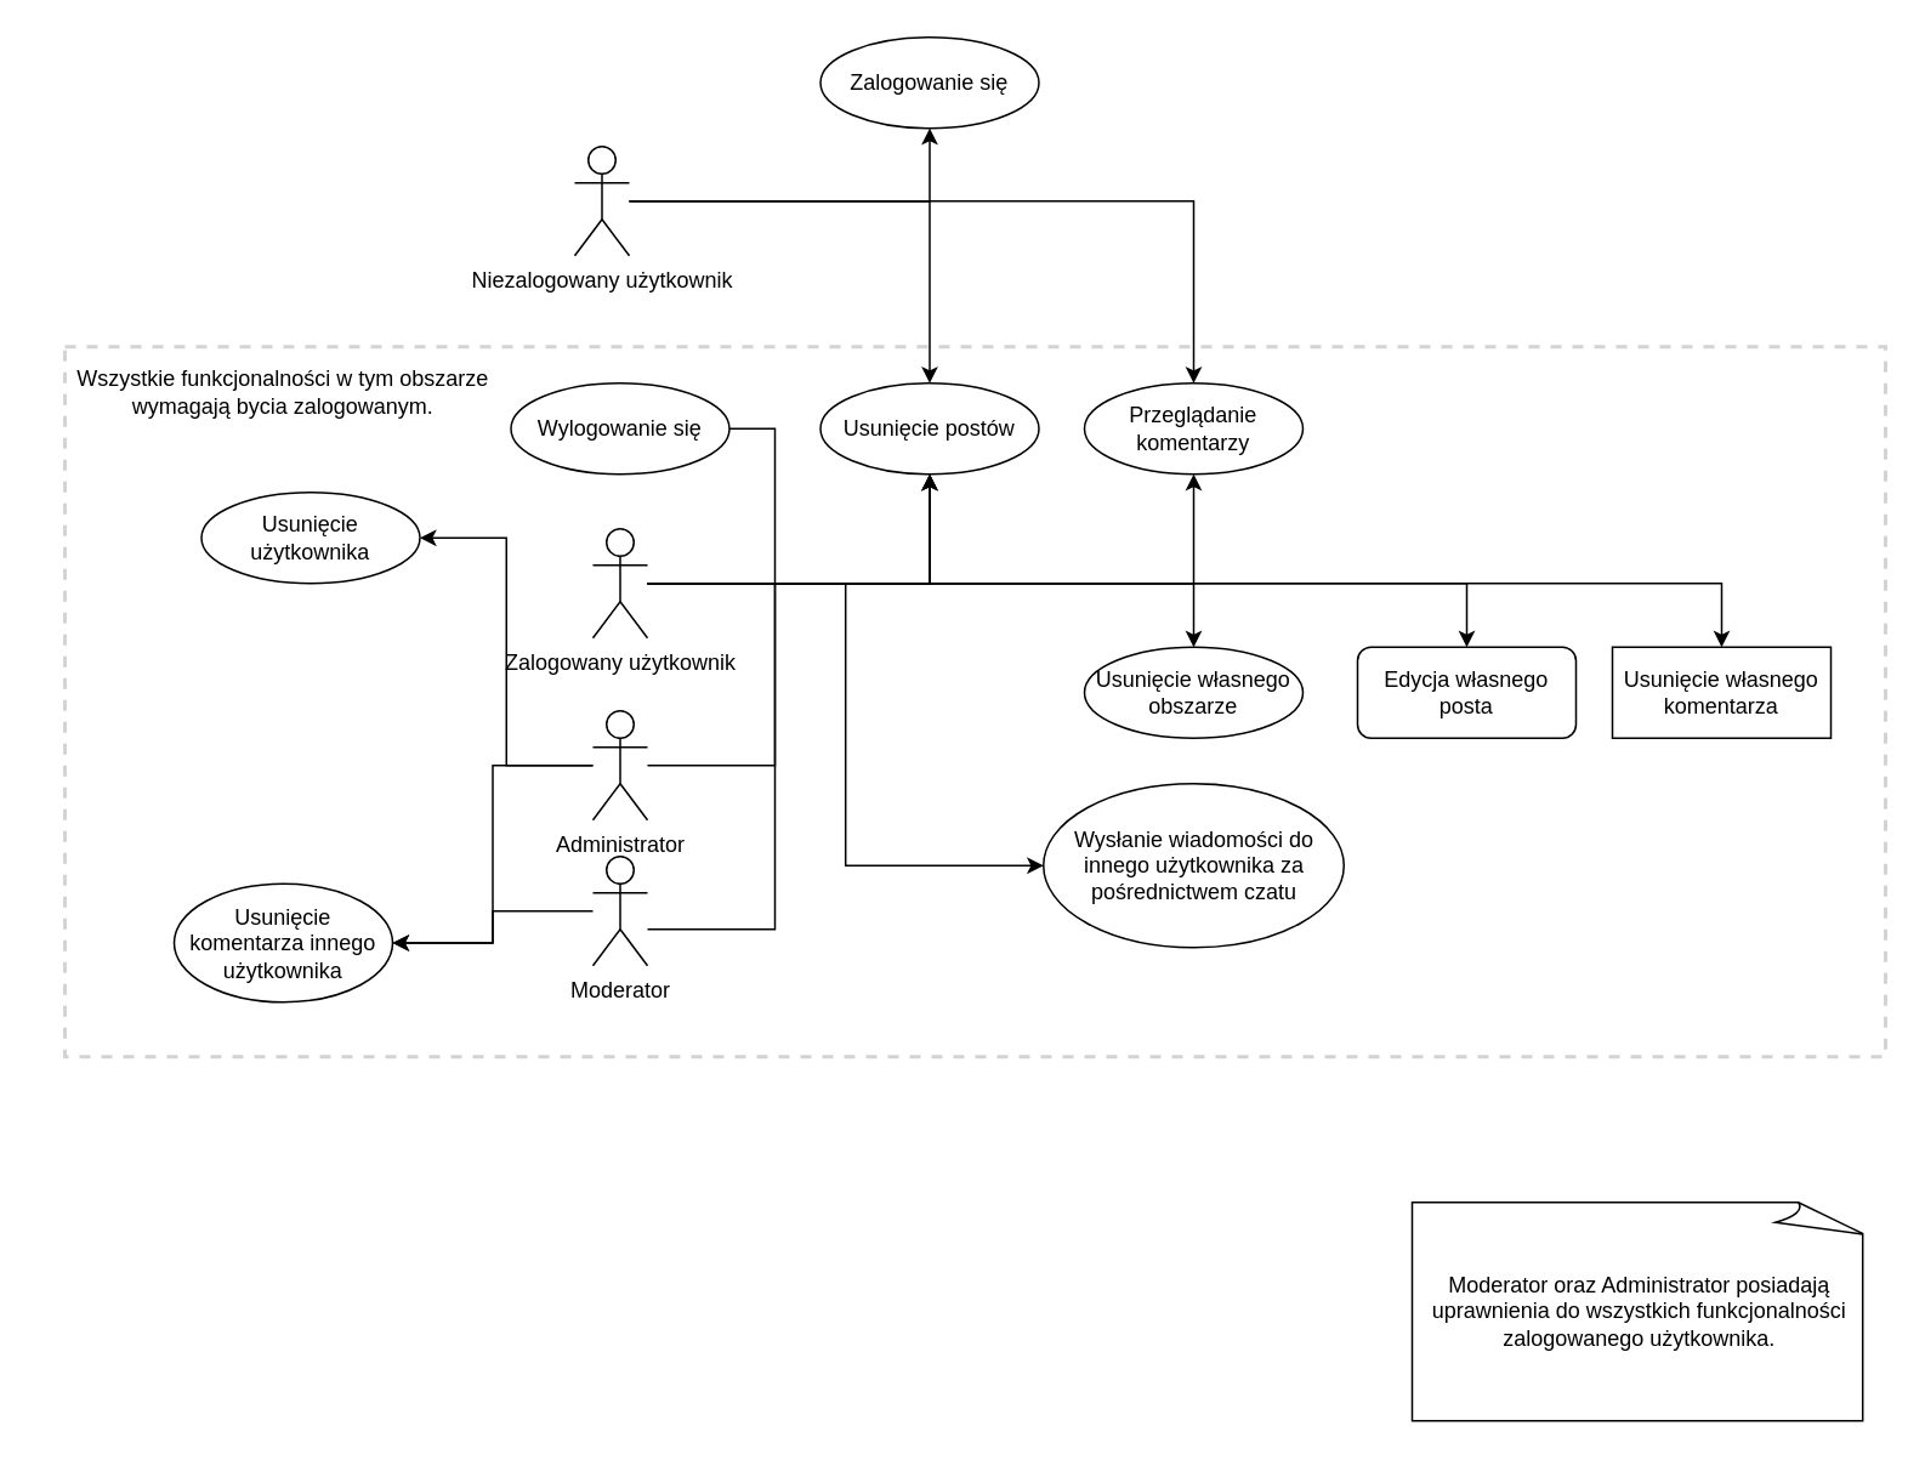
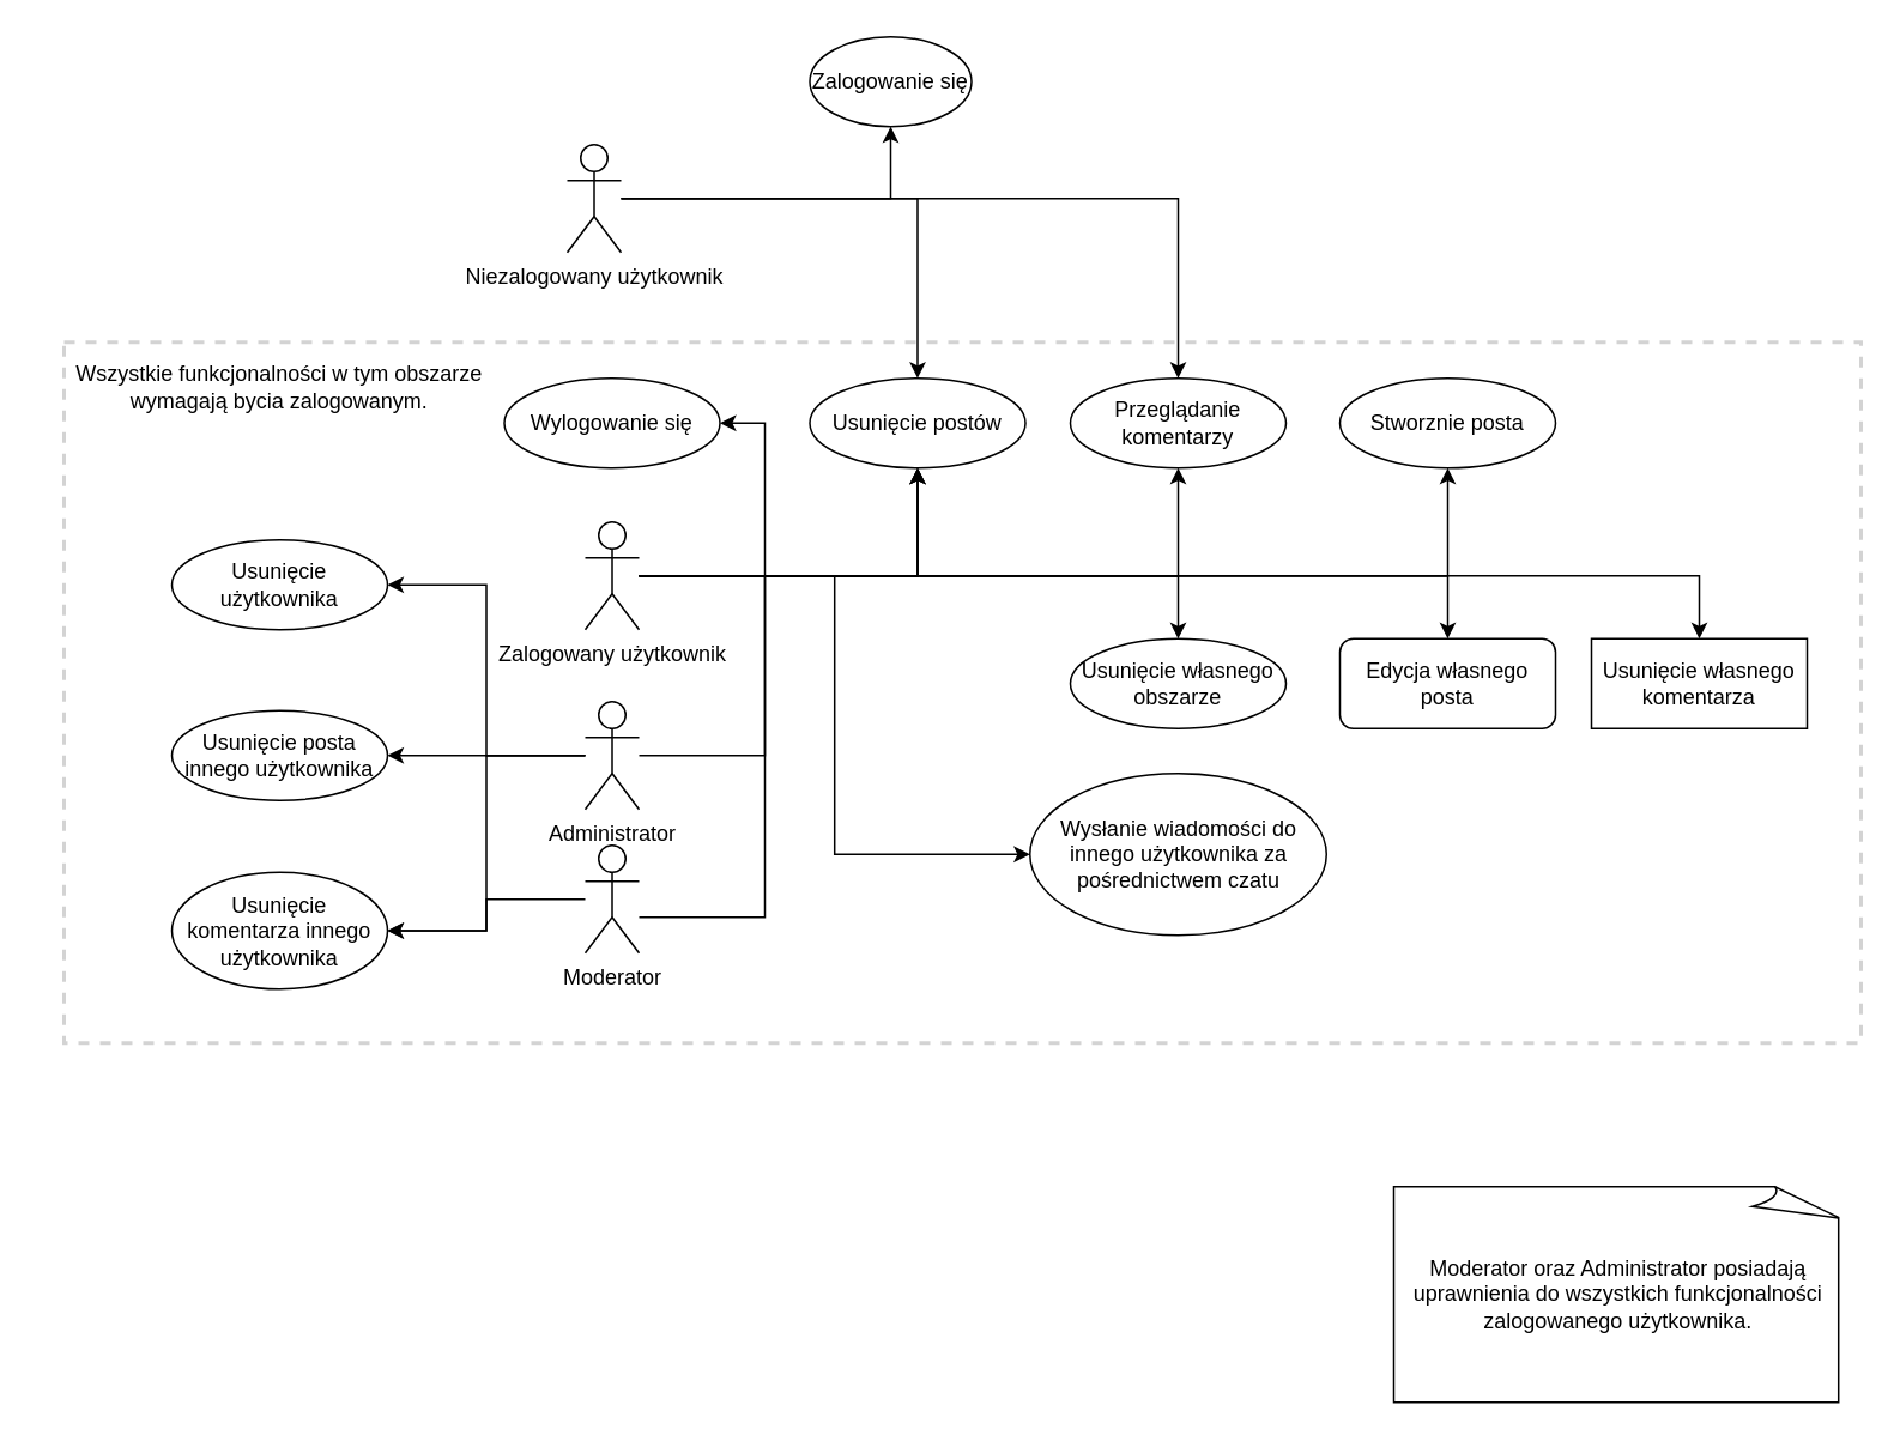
- <mxCell id="36" value="Zalogowanie się" style="ellipse;whiteSpace=wrap;html=1;" vertex="1" parent="1"><mxGeometry x="450" y="20" width="120" height="50" as="geometry" /></mxCell>
+ <mxCell id="36" value="Zalogowanie się" style="ellipse;whiteSpace=wrap;html=1;" vertex="1" parent="1"><mxGeometry x="450" y="20" width="90" height="50" as="geometry" /></mxCell>
- <mxCell id="14" style="edgeStyle=orthogonalEdgeStyle;rounded=0;orthogonalLoop=1;jettySize=auto;html=1;entryX=1;entryY=0.5;entryDx=0;entryDy=0;endArrow=none;" edge="1" parent="1" source="15" target="37"><mxGeometry relative="1" as="geometry"><Array as="points"><mxPoint x="425" y="320" /><mxPoint x="425" y="235" /></Array></mxGeometry></mxCell>
+ <mxCell id="14" style="edgeStyle=orthogonalEdgeStyle;rounded=0;orthogonalLoop=1;jettySize=auto;html=1;entryX=1;entryY=0.5;entryDx=0;entryDy=0;" edge="1" parent="1" source="15" target="37"><mxGeometry relative="1" as="geometry"><Array as="points"><mxPoint x="425" y="320" /><mxPoint x="425" y="235" /></Array></mxGeometry></mxCell>
+ <mxCell id="26" value="Stworznie posta" style="ellipse;whiteSpace=wrap;html=1;" vertex="1" parent="1"><mxGeometry x="745" y="210" width="120" height="50" as="geometry" /></mxCell>
+ <mxCell id="9" style="edgeStyle=orthogonalEdgeStyle;rounded=0;orthogonalLoop=1;jettySize=auto;html=1;entryX=0.5;entryY=1;entryDx=0;entryDy=0;" edge="1" parent="1" source="15" target="26"><mxGeometry relative="1" as="geometry" /></mxCell>
- <mxCell id="34" value="Usunięcie użytkownika" style="ellipse;whiteSpace=wrap;html=1;" vertex="1" parent="1"><mxGeometry x="110" y="270" width="120" height="50" as="geometry" /></mxCell>
+ <mxCell id="34" value="Usunięcie użytkownika" style="ellipse;whiteSpace=wrap;html=1;" vertex="1" parent="1"><mxGeometry x="95" y="300" width="120" height="50" as="geometry" /></mxCell>
+ <mxCell id="32" value="Usunięcie posta innego użytkownika" style="ellipse;whiteSpace=wrap;html=1;" vertex="1" parent="1"><mxGeometry x="95" y="395" width="120" height="50" as="geometry" /></mxCell>
+ <mxCell id="20" style="edgeStyle=orthogonalEdgeStyle;rounded=0;orthogonalLoop=1;jettySize=auto;html=1;" edge="1" parent="1" source="23" target="32"><mxGeometry relative="1" as="geometry" /></mxCell>
